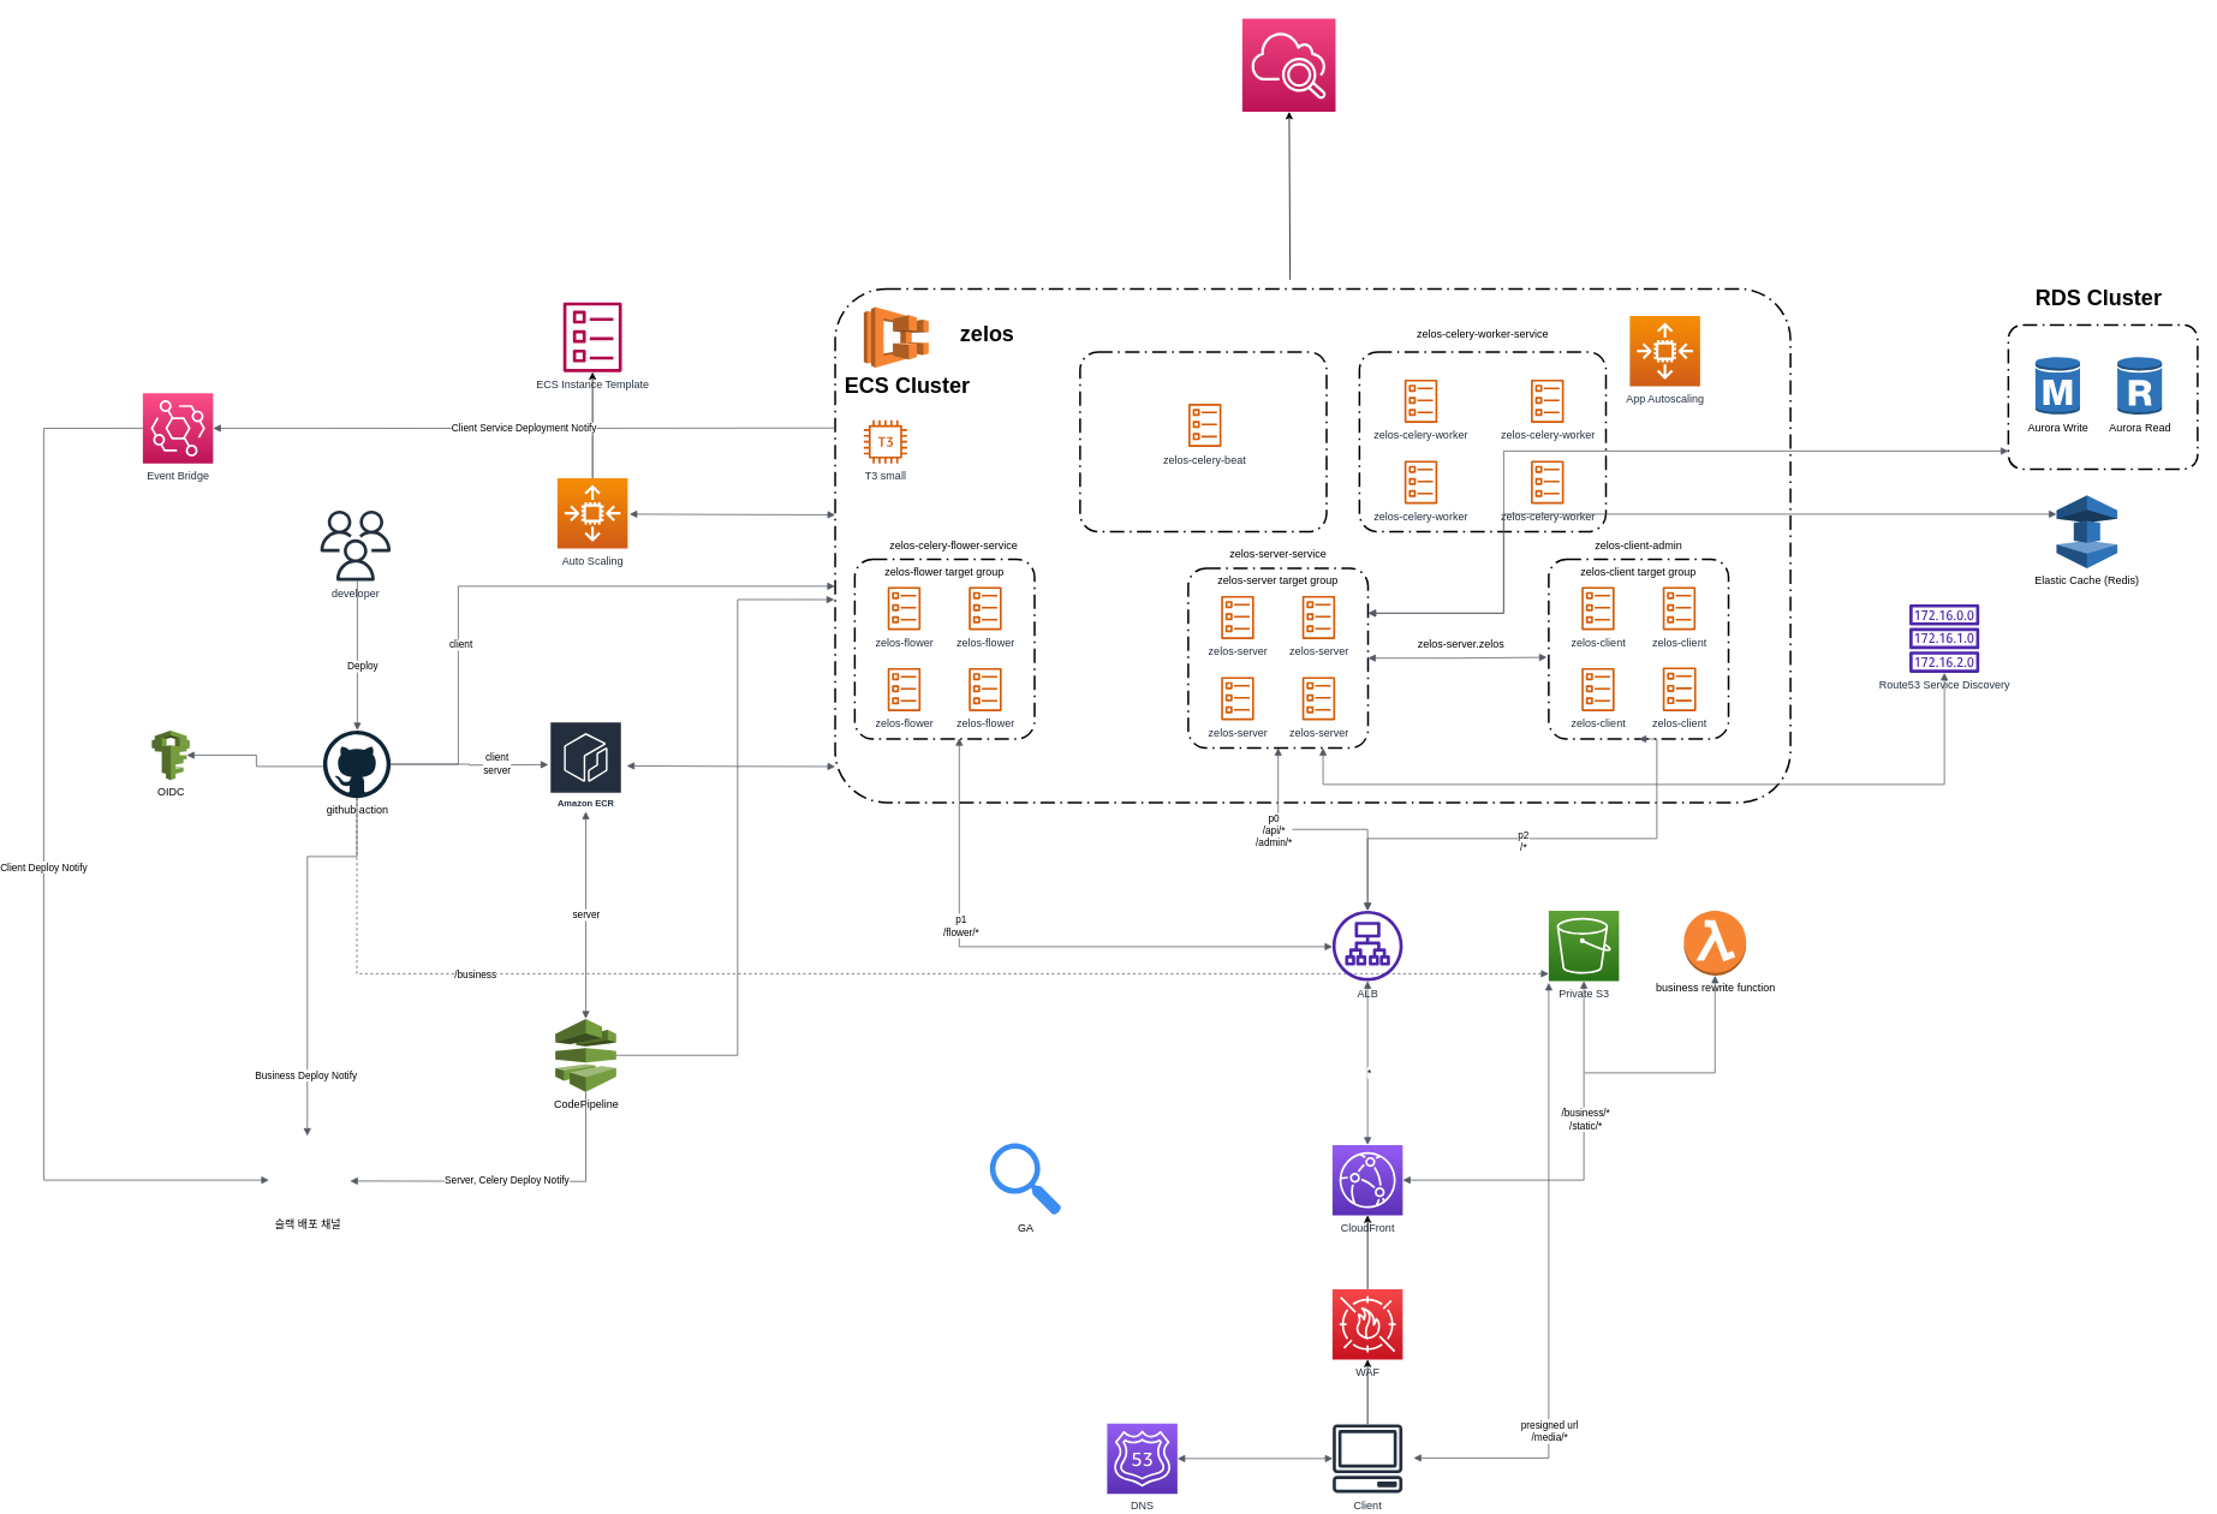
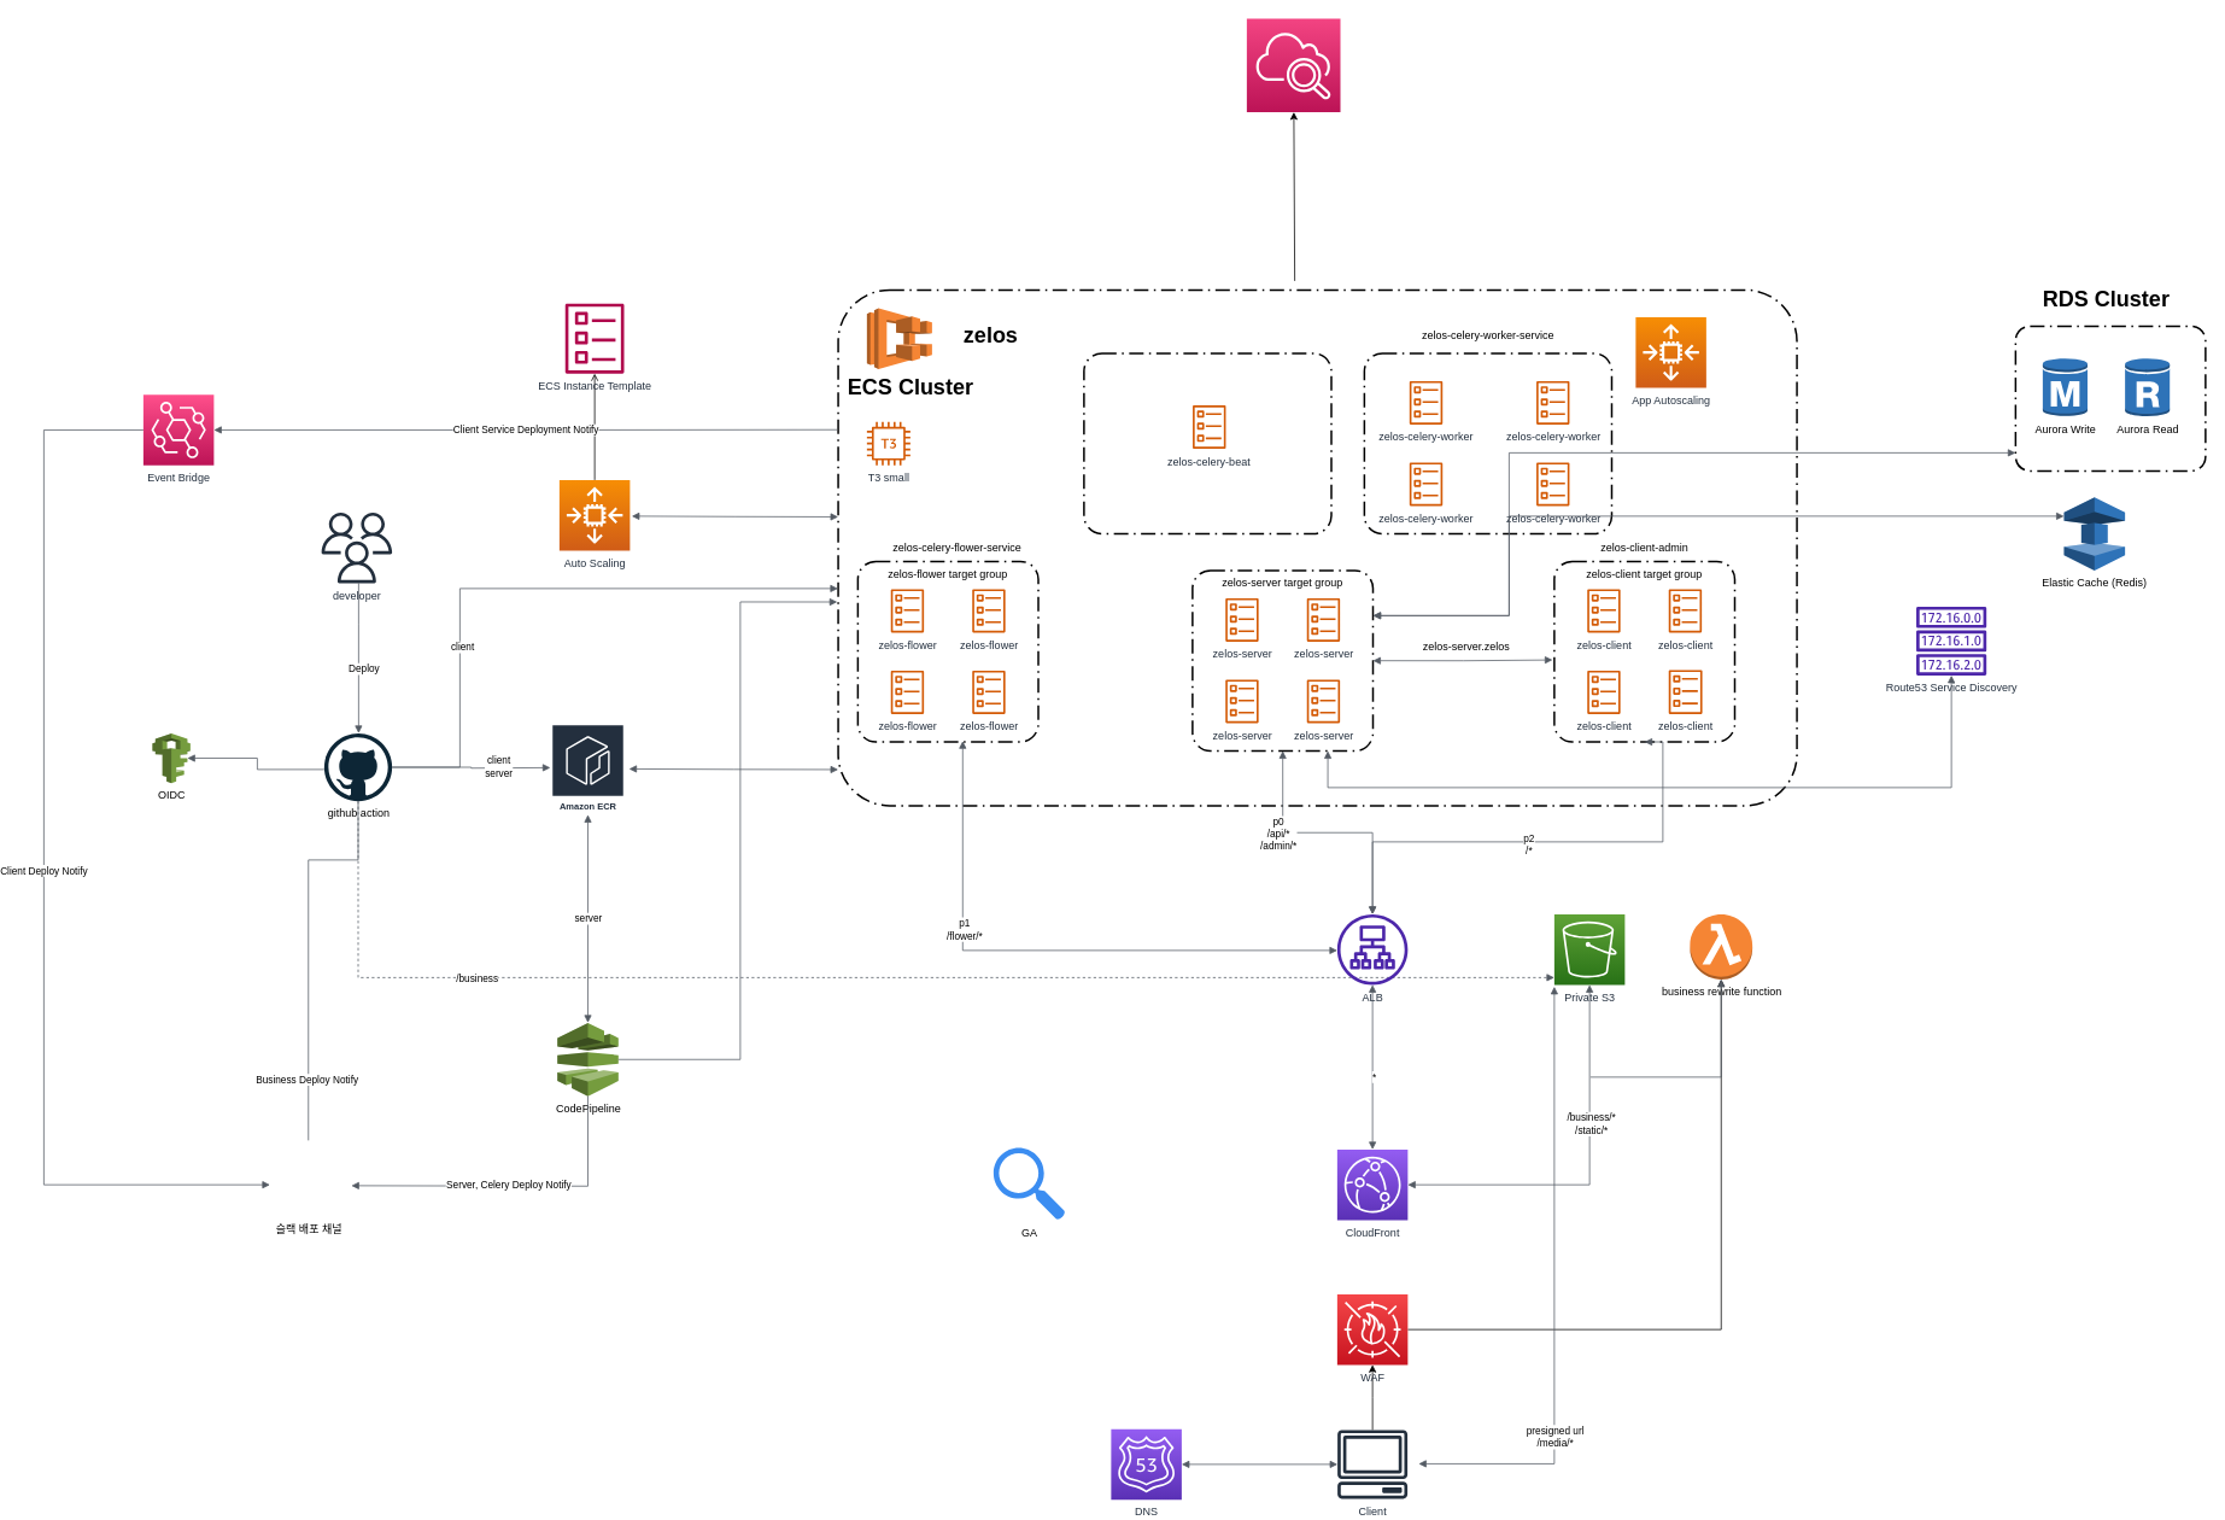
- <mxCell id="53" value="" style="edgeStyle=orthogonalEdgeStyle;rounded=0;orthogonalLoop=1;jettySize=auto;html=1;" parent="1" source="54" target="56" edge="1"><mxGeometry relative="1" as="geometry" /></mxCell>
+ <mxCell id="53" value="" style="edgeStyle=orthogonalEdgeStyle;rounded=0;orthogonalLoop=1;jettySize=auto;html=1;endArrow=open;" parent="1" source="54" target="56" edge="1"><mxGeometry relative="1" as="geometry" /></mxCell>
- <mxCell id="63" value="zelos-server-service" style="text;html=1;strokeColor=none;fillColor=none;align=center;verticalAlign=middle;whiteSpace=wrap;rounded=0;" parent="1" vertex="1"><mxGeometry x="1309.75" y="600" width="160" height="30" as="geometry" /></mxCell>
- <mxCell id="91" value="" style="edgeStyle=orthogonalEdgeStyle;html=1;endArrow=block;elbow=vertical;startArrow=none;endFill=1;strokeColor=#545B64;rounded=0;entryX=0.5;entryY=0;entryDx=0;entryDy=0;" parent="1" source="74" target="85" edge="1"><mxGeometry width="100" relative="1" as="geometry"><mxPoint x="1160" y="880" as="sourcePoint" /><mxPoint x="260" y="1240" as="targetPoint" /><Array as="points"><mxPoint x="368" y="950" /><mxPoint x="313" y="950" /></Array></mxGeometry></mxCell>
+ <mxCell id="91" value="" style="edgeStyle=orthogonalEdgeStyle;html=1;endArrow=none;elbow=vertical;startArrow=none;endFill=1;strokeColor=#545B64;rounded=0;entryX=0.5;entryY=0;entryDx=0;entryDy=0;" parent="1" source="74" target="85" edge="1"><mxGeometry width="100" relative="1" as="geometry"><mxPoint x="1160" y="880" as="sourcePoint" /><mxPoint x="260" y="1240" as="targetPoint" /><Array as="points"><mxPoint x="368" y="950" /><mxPoint x="313" y="950" /></Array></mxGeometry></mxCell>
- <mxCell id="17" value="" style="edgeStyle=orthogonalEdgeStyle;rounded=0;orthogonalLoop=1;jettySize=auto;html=1;" parent="1" source="18" target="9" edge="1"><mxGeometry relative="1" as="geometry" /></mxCell>
+ <mxCell id="17" value="" style="edgeStyle=orthogonalEdgeStyle;rounded=0;orthogonalLoop=1;jettySize=auto;html=1;" parent="1" source="18" target="57" edge="1"><mxGeometry relative="1" as="geometry" /></mxCell>
